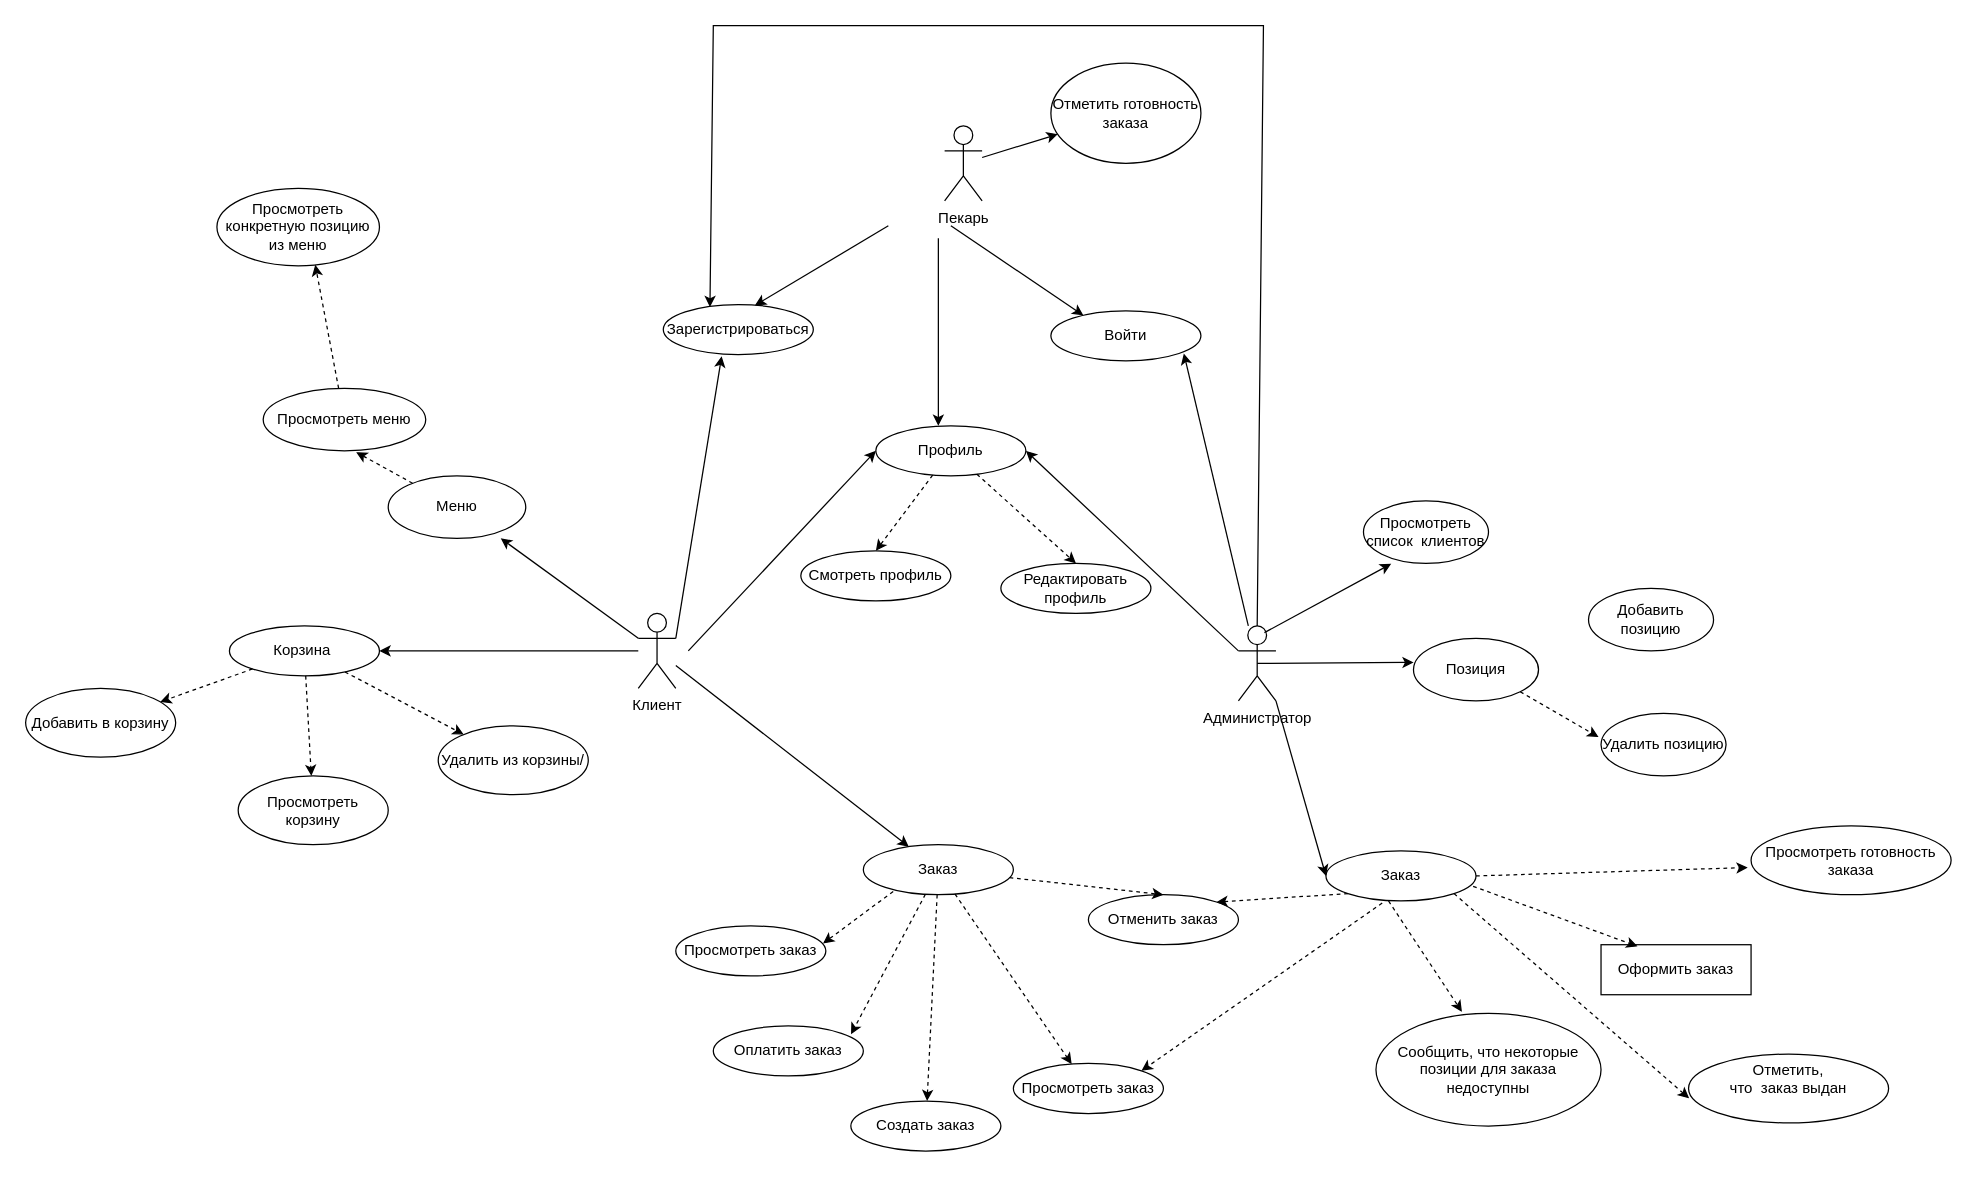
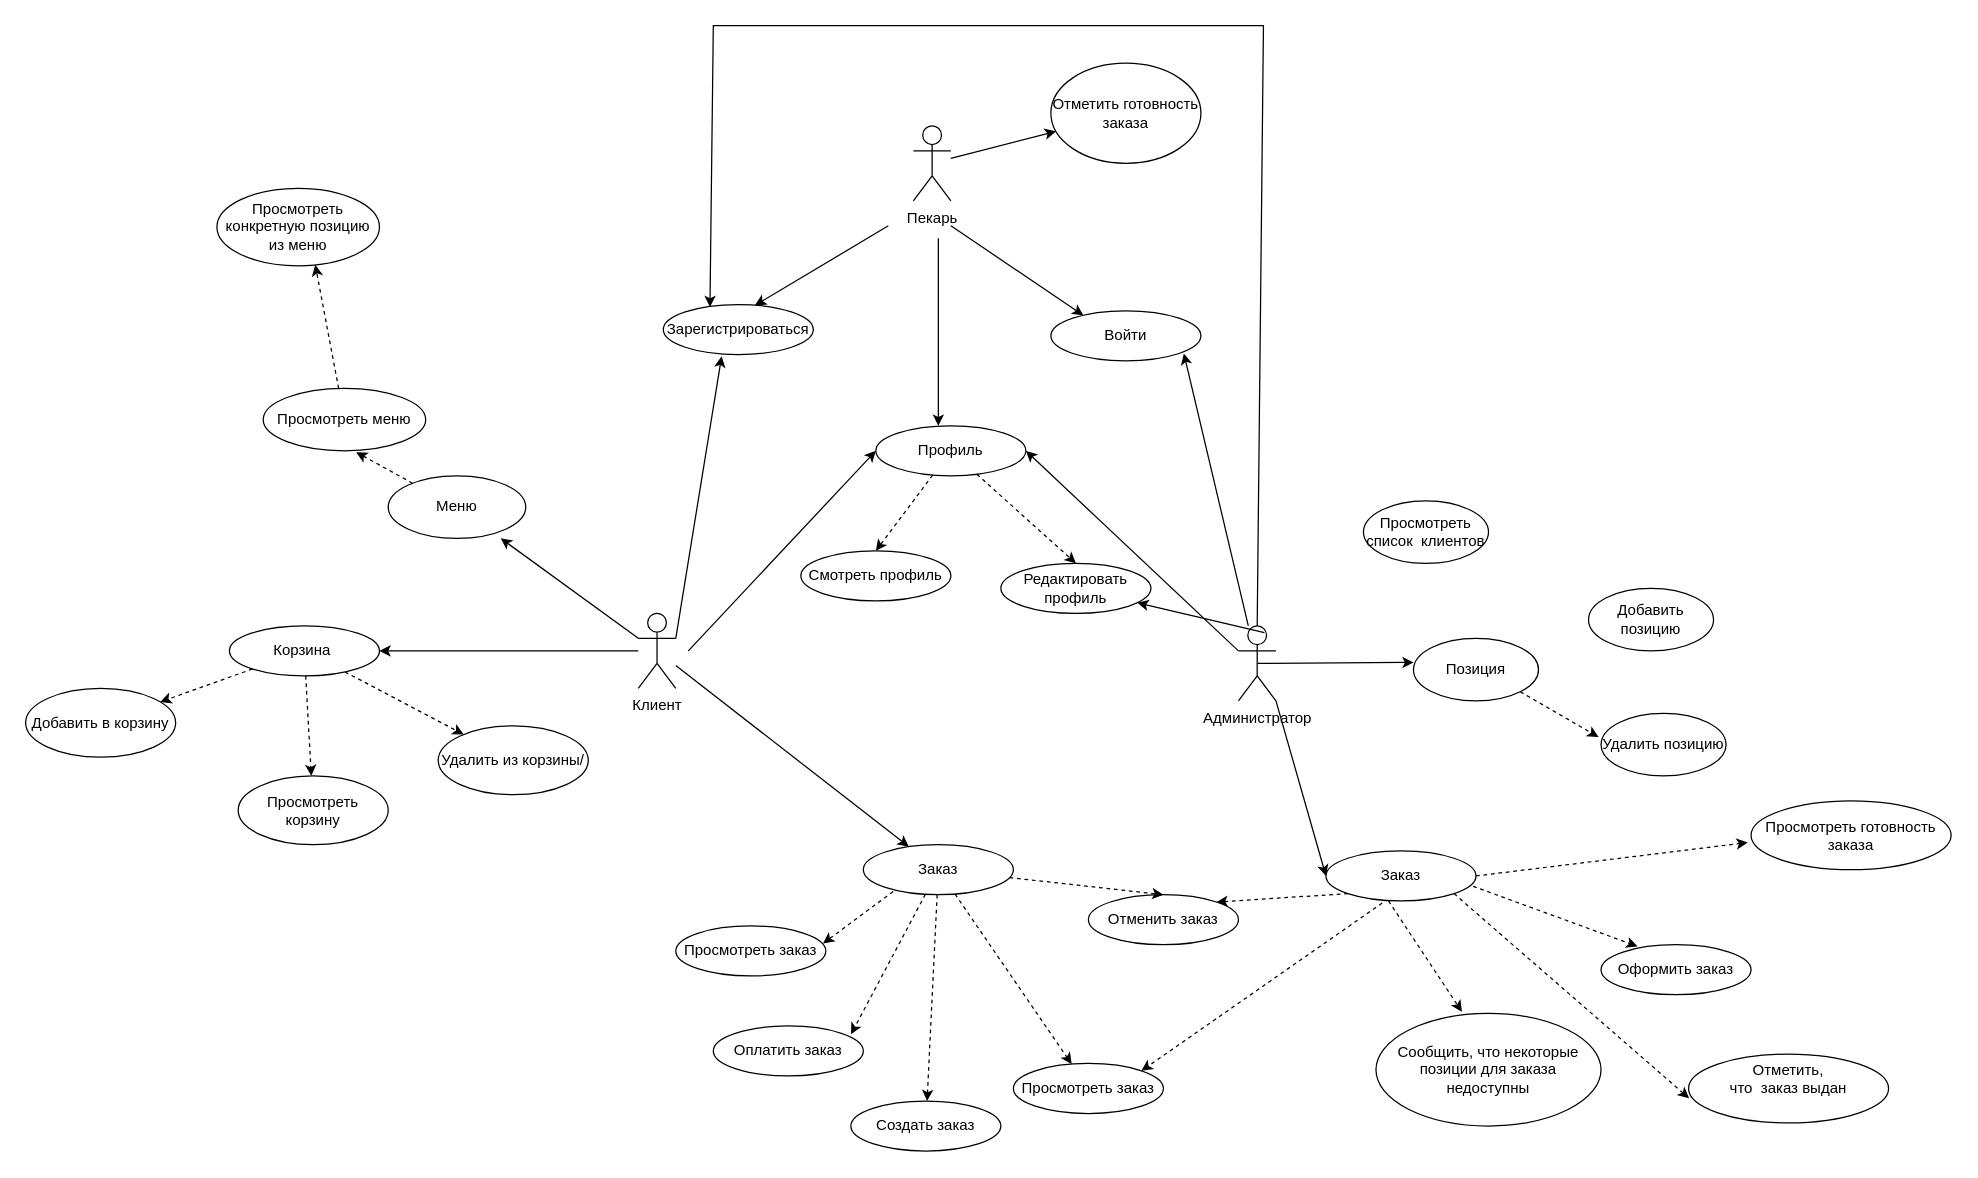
- <mxCell id="38" value="Пекарь" style="shape=umlActor;verticalLabelPosition=bottom;verticalAlign=top;html=1;outlineConnect=0;" vertex="1" parent="1"><mxGeometry x="755" y="100" width="30" height="60" as="geometry" /></mxCell>
+ <mxCell id="38" value="Пекарь" style="shape=umlActor;verticalLabelPosition=bottom;verticalAlign=top;html=1;outlineConnect=0;" vertex="1" parent="1"><mxGeometry x="730" y="100" width="30" height="60" as="geometry" /></mxCell>
- <mxCell id="64" value="" style="endArrow=classic;html=1;rounded=0;entryX=0.222;entryY=1.007;entryDx=0;entryDy=0;entryPerimeter=0;exitX=0.692;exitY=0.09;exitDx=0;exitDy=0;exitPerimeter=0;" edge="1" parent="1" source="28" target="63"><mxGeometry width="50" height="50" relative="1" as="geometry"><mxPoint x="1200" y="560" as="sourcePoint" /><mxPoint x="1250" y="510" as="targetPoint" /></mxGeometry></mxCell>
+ <mxCell id="64" value="" style="endArrow=classic;html=1;rounded=0;exitX=0.692;exitY=0.09;exitDx=0;exitDy=0;exitPerimeter=0;" edge="1" parent="1" source="28" target="7"><mxGeometry width="50" height="50" relative="1" as="geometry"><mxPoint x="1200" y="560" as="sourcePoint" /><mxPoint x="1250" y="510" as="targetPoint" /></mxGeometry></mxCell>
- <mxCell id="65" value="Просмотреть готовность заказа" style="ellipse;whiteSpace=wrap;html=1;" vertex="1" parent="1"><mxGeometry x="1400" y="660" width="160" height="55" as="geometry" /></mxCell>
+ <mxCell id="65" value="Просмотреть готовность заказа" style="ellipse;whiteSpace=wrap;html=1;" vertex="1" parent="1"><mxGeometry x="1400" y="640" width="160" height="55" as="geometry" /></mxCell>
- <mxCell id="30" value="Оформить заказ" style="whiteSpace=wrap;html=1;rounded=0;" vertex="1" parent="1"><mxGeometry x="1280" y="755" width="120" height="40" as="geometry" /></mxCell>
+ <mxCell id="30" value="Оформить заказ" style="ellipse;whiteSpace=wrap;html=1;" vertex="1" parent="1"><mxGeometry x="1280" y="755" width="120" height="40" as="geometry" /></mxCell>
